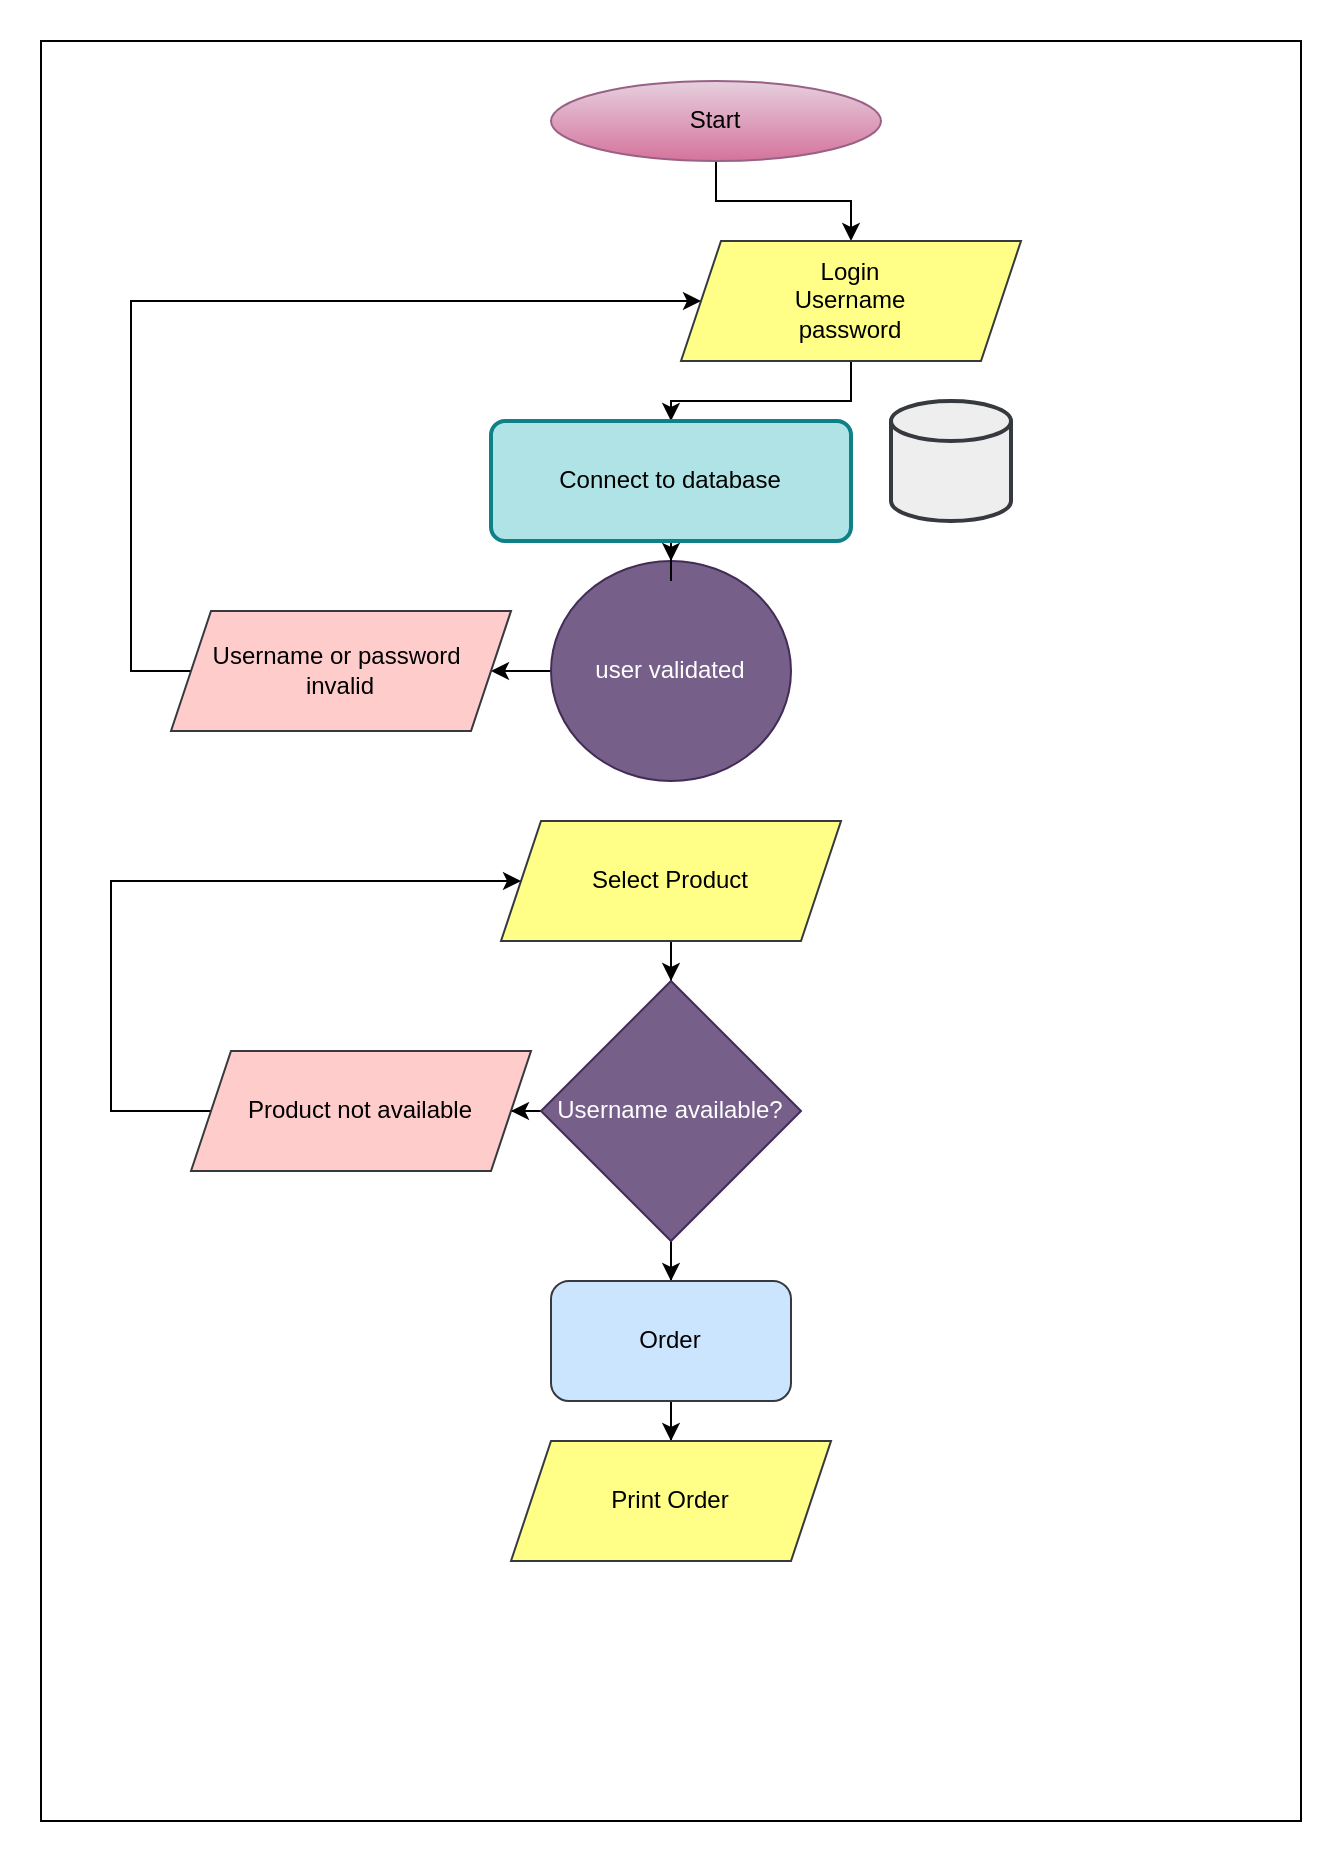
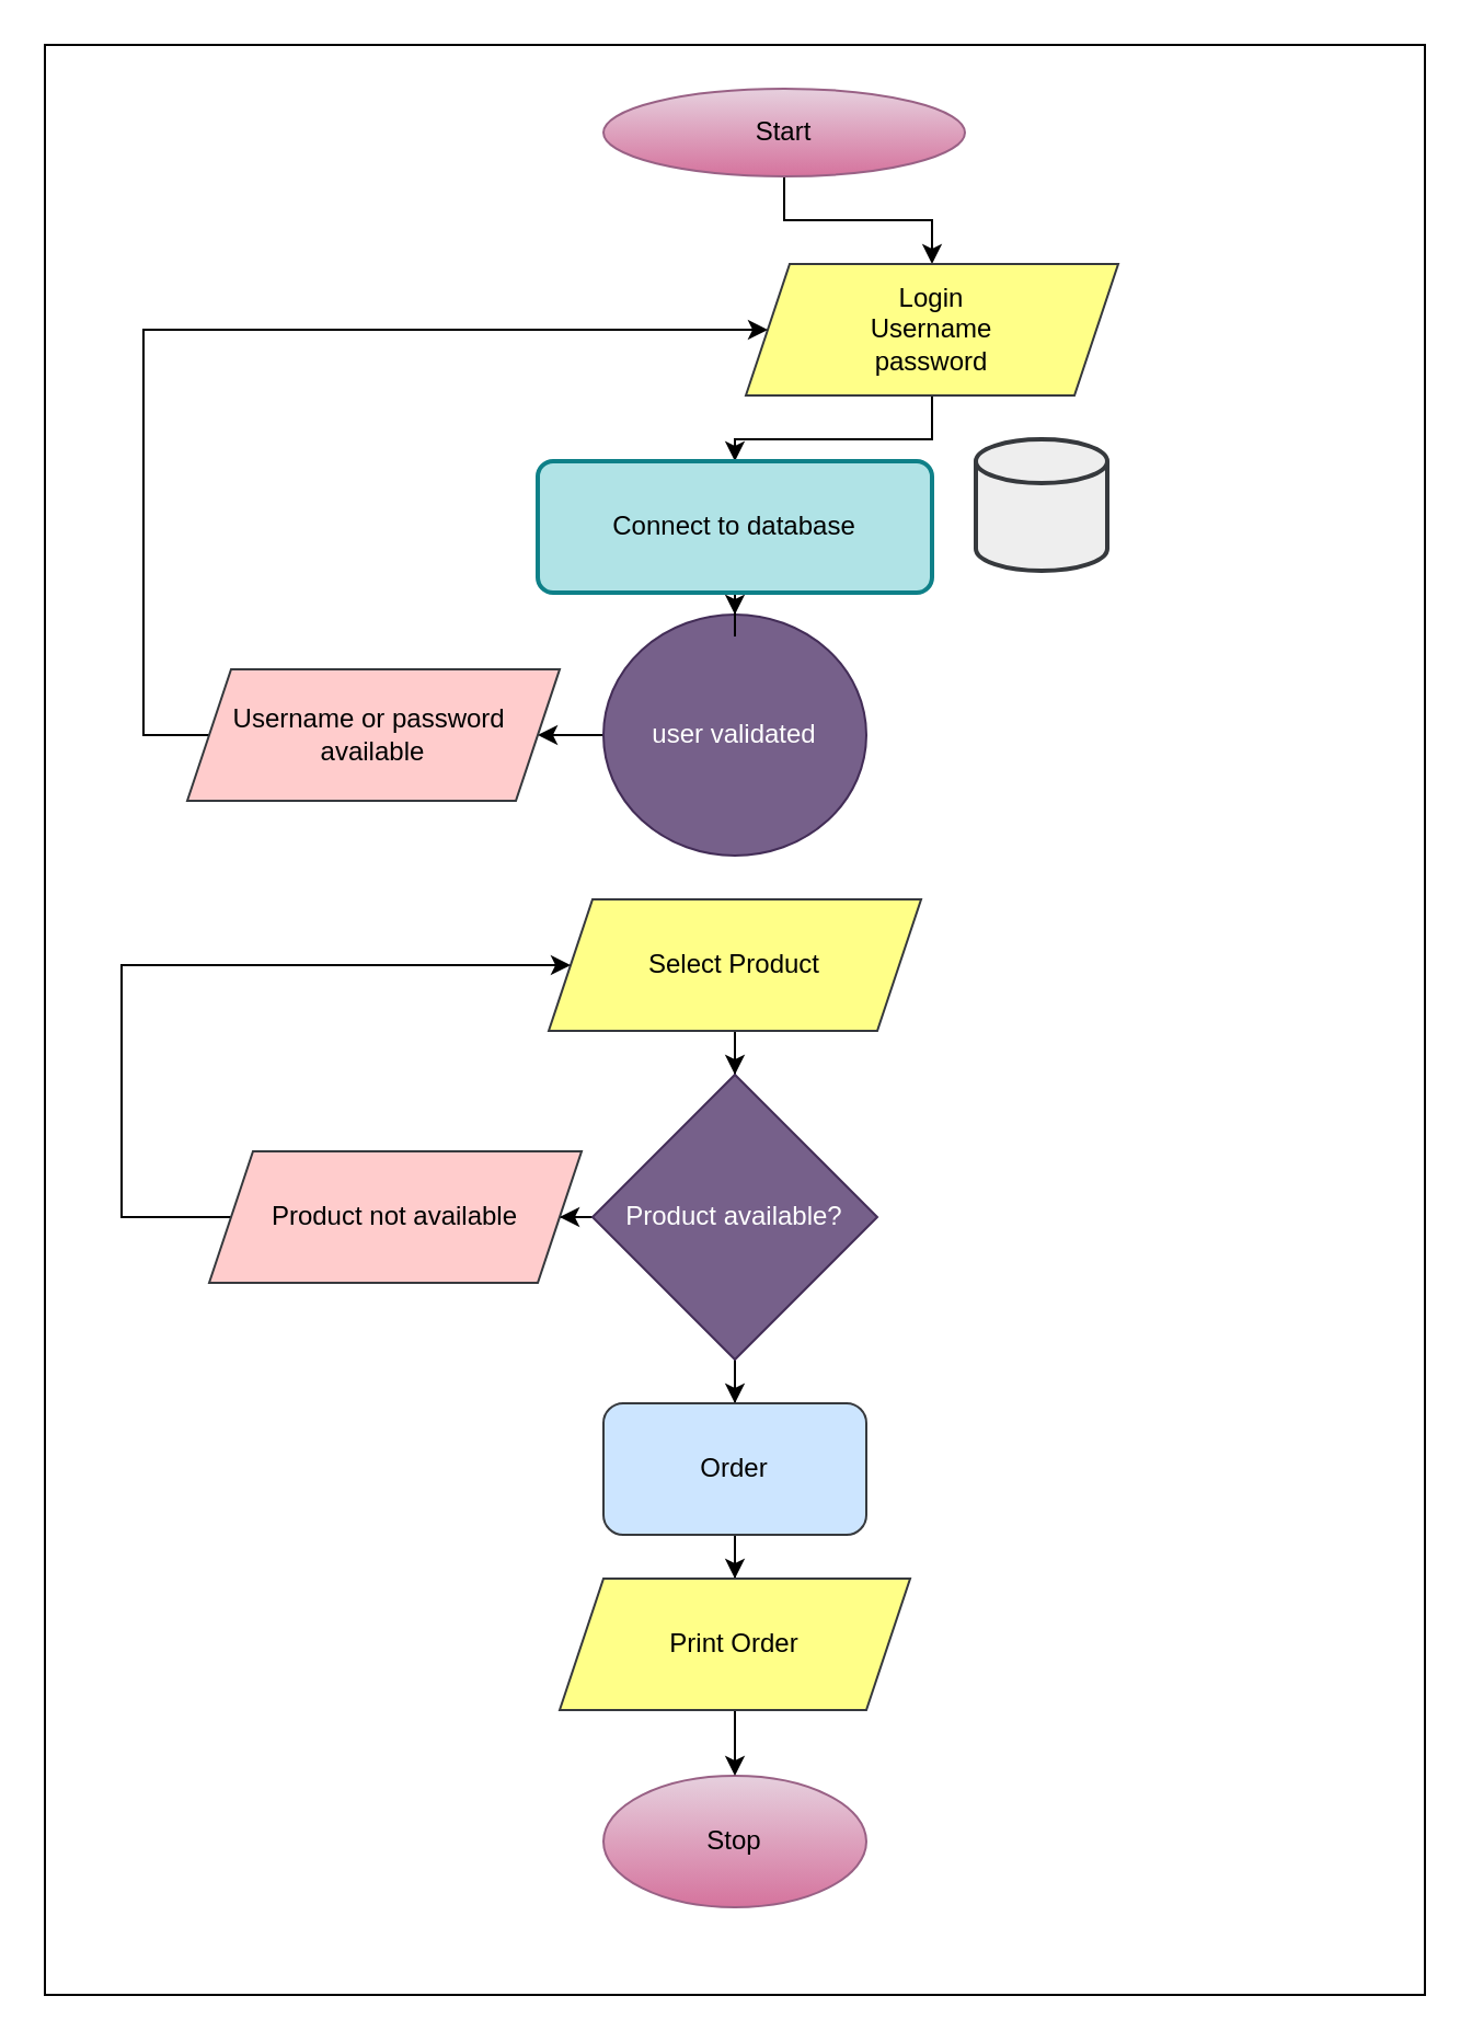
- <mxCell id="10" value="Username or password&amp;nbsp;&lt;br&gt;invalid" style="shape=parallelogram;perimeter=parallelogramPerimeter;whiteSpace=wrap;html=1;fixedSize=1;fillColor=#ffcccc;strokeColor=#36393d;" parent="1" vertex="1"><mxGeometry x="85" y="305" width="170" height="60" as="geometry" /></mxCell>
+ <mxCell id="10" value="Username or password&amp;nbsp;&lt;br&gt;available" style="shape=parallelogram;perimeter=parallelogramPerimeter;whiteSpace=wrap;html=1;fixedSize=1;fillColor=#ffcccc;strokeColor=#36393d;" parent="1" vertex="1"><mxGeometry x="85" y="305" width="170" height="60" as="geometry" /></mxCell>
- <mxCell id="18" value="Username available?" style="rhombus;whiteSpace=wrap;html=1;fillColor=#76608a;strokeColor=#432D57;fontColor=#ffffff;" parent="1" vertex="1"><mxGeometry x="270" y="490" width="130" height="130" as="geometry" /></mxCell>
+ <mxCell id="18" value="Product available?" style="rhombus;whiteSpace=wrap;html=1;fillColor=#76608a;strokeColor=#432D57;fontColor=#ffffff;" parent="1" vertex="1"><mxGeometry x="270" y="490" width="130" height="130" as="geometry" /></mxCell>
+ <mxCell id="23" value="" style="edgeStyle=orthogonalEdgeStyle;rounded=0;orthogonalLoop=1;jettySize=auto;html=1;entryX=0.5;entryY=0;entryDx=0;entryDy=0;" parent="1" source="24" target="19" edge="1"><mxGeometry relative="1" as="geometry"><mxPoint x="335" y="810" as="targetPoint" /></mxGeometry></mxCell>
+ <mxCell id="19" value="Stop" style="ellipse;whiteSpace=wrap;html=1;fillColor=#e6d0de;strokeColor=#996185;gradientColor=#d5739d;" parent="1" vertex="1"><mxGeometry x="275" y="810" width="120" height="60" as="geometry" /></mxCell>
